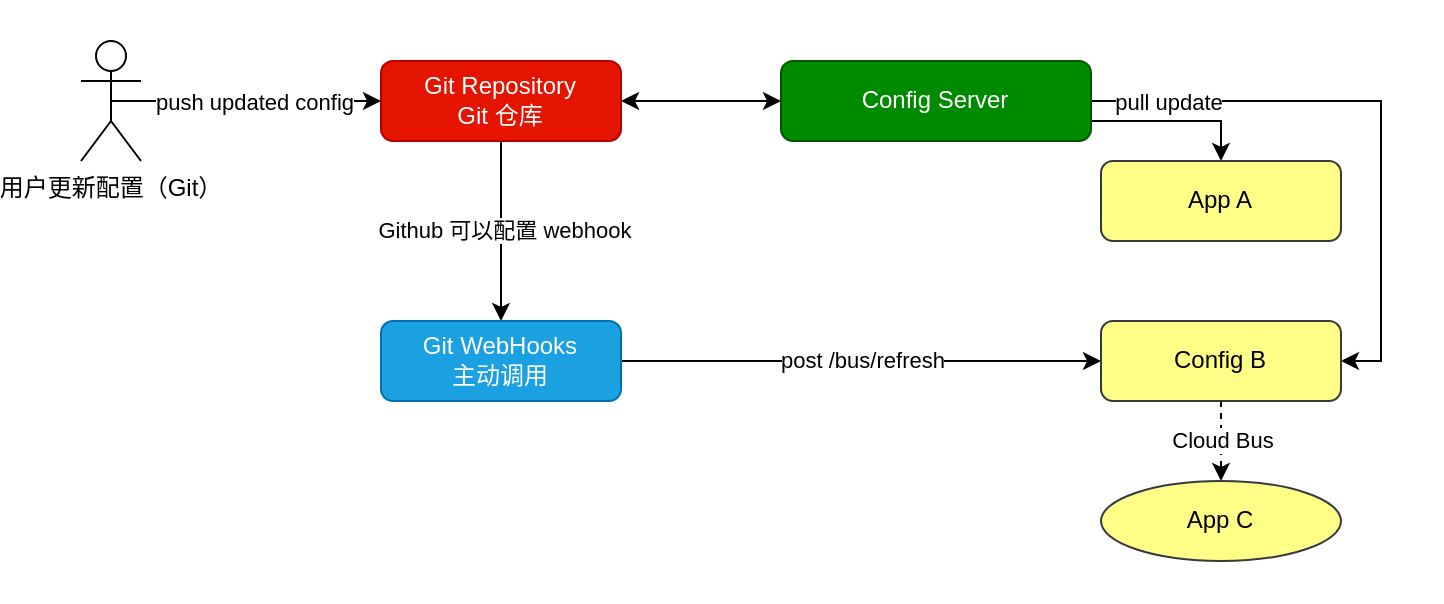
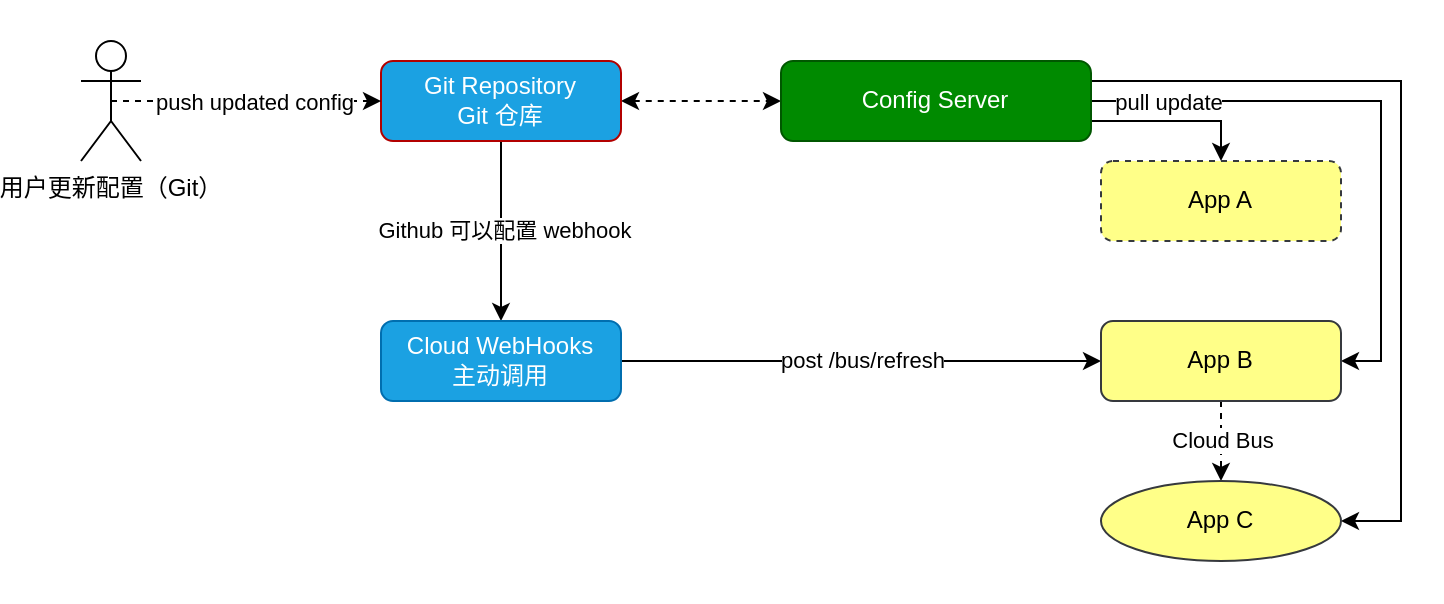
- <mxCell id="6" style="edgeStyle=orthogonalEdgeStyle;rounded=0;orthogonalLoop=1;jettySize=auto;html=1;exitX=0.5;exitY=0.5;exitDx=0;exitDy=0;exitPerimeter=0;" edge="1" parent="1" source="8" target="5"><mxGeometry relative="1" as="geometry" /></mxCell>
+ <mxCell id="6" style="edgeStyle=orthogonalEdgeStyle;rounded=0;orthogonalLoop=1;jettySize=auto;html=1;exitX=0.5;exitY=0.5;exitDx=0;exitDy=0;exitPerimeter=0;dashed=1;" edge="1" parent="1" source="8" target="5"><mxGeometry relative="1" as="geometry" /></mxCell>
- <mxCell id="5" value="Git Repository&lt;br&gt;Git 仓库" style="rounded=1;whiteSpace=wrap;html=1;fillColor=#e51400;fontColor=#ffffff;strokeColor=#B20000;" vertex="1" parent="1"><mxGeometry x="170" y="30" width="120" height="40" as="geometry" /></mxCell>
+ <mxCell id="5" value="Git Repository&lt;br&gt;Git 仓库" style="rounded=1;whiteSpace=wrap;html=1;fillColor=#1ba1e2;fontColor=#ffffff;strokeColor=#B20000;" vertex="1" parent="1"><mxGeometry x="170" y="30" width="120" height="40" as="geometry" /></mxCell>
- <mxCell id="2" style="edgeStyle=orthogonalEdgeStyle;rounded=0;orthogonalLoop=1;jettySize=auto;html=1;exitX=1;exitY=0.5;exitDx=0;exitDy=0;entryX=0;entryY=0.5;entryDx=0;entryDy=0;startArrow=classic;startFill=1;dashed=0;" edge="1" parent="1" source="5" target="13"><mxGeometry relative="1" as="geometry" /></mxCell>
+ <mxCell id="2" style="edgeStyle=orthogonalEdgeStyle;rounded=0;orthogonalLoop=1;jettySize=auto;html=1;exitX=1;exitY=0.5;exitDx=0;exitDy=0;entryX=0;entryY=0.5;entryDx=0;entryDy=0;startArrow=classic;startFill=1;dashed=1;" edge="1" parent="1" source="5" target="13"><mxGeometry relative="1" as="geometry" /></mxCell>
+ <mxCell id="12" style="edgeStyle=orthogonalEdgeStyle;rounded=0;orthogonalLoop=1;jettySize=auto;html=1;exitX=1;exitY=0.25;exitDx=0;exitDy=0;entryX=1;entryY=0.5;entryDx=0;entryDy=0;startArrow=none;startFill=0;" edge="1" parent="1" source="13" target="21"><mxGeometry relative="1" as="geometry"><Array as="points"><mxPoint x="680" y="40" /><mxPoint x="680" y="260" /></Array></mxGeometry></mxCell>
- <mxCell id="20" value="App A" style="rounded=1;whiteSpace=wrap;html=1;fillColor=#ffff88;strokeColor=#36393d;" vertex="1" parent="1"><mxGeometry x="530" y="80" width="120" height="40" as="geometry" /></mxCell>
+ <mxCell id="20" value="App A" style="rounded=1;whiteSpace=wrap;html=1;fillColor=#ffff88;strokeColor=#36393d;dashed=1;" vertex="1" parent="1"><mxGeometry x="530" y="80" width="120" height="40" as="geometry" /></mxCell>
- <mxCell id="16" value="Git WebHooks&lt;br&gt;主动调用" style="rounded=1;whiteSpace=wrap;html=1;fillColor=#1ba1e2;fontColor=#ffffff;strokeColor=#006EAF;" vertex="1" parent="1"><mxGeometry x="170" y="160" width="120" height="40" as="geometry" /></mxCell>
+ <mxCell id="16" value="Cloud WebHooks&lt;br&gt;主动调用" style="rounded=1;whiteSpace=wrap;html=1;fillColor=#1ba1e2;fontColor=#ffffff;strokeColor=#006EAF;" vertex="1" parent="1"><mxGeometry x="170" y="160" width="120" height="40" as="geometry" /></mxCell>
- <mxCell id="19" value="Config B" style="rounded=1;whiteSpace=wrap;html=1;fillColor=#ffff88;strokeColor=#36393d;" vertex="1" parent="1"><mxGeometry x="530" y="160" width="120" height="40" as="geometry" /></mxCell>
+ <mxCell id="19" value="App B" style="rounded=1;whiteSpace=wrap;html=1;fillColor=#ffff88;strokeColor=#36393d;" vertex="1" parent="1"><mxGeometry x="530" y="160" width="120" height="40" as="geometry" /></mxCell>
